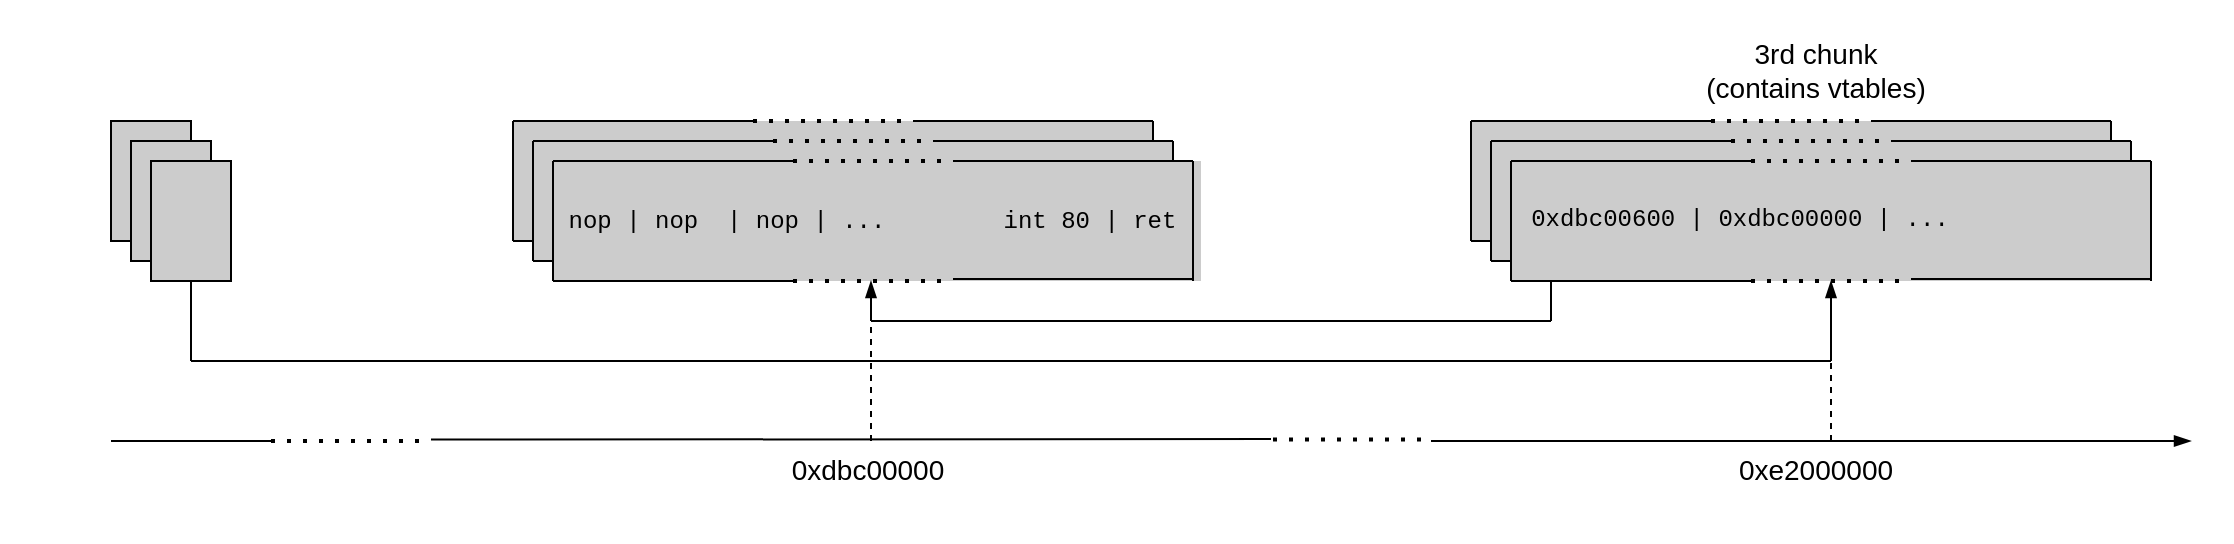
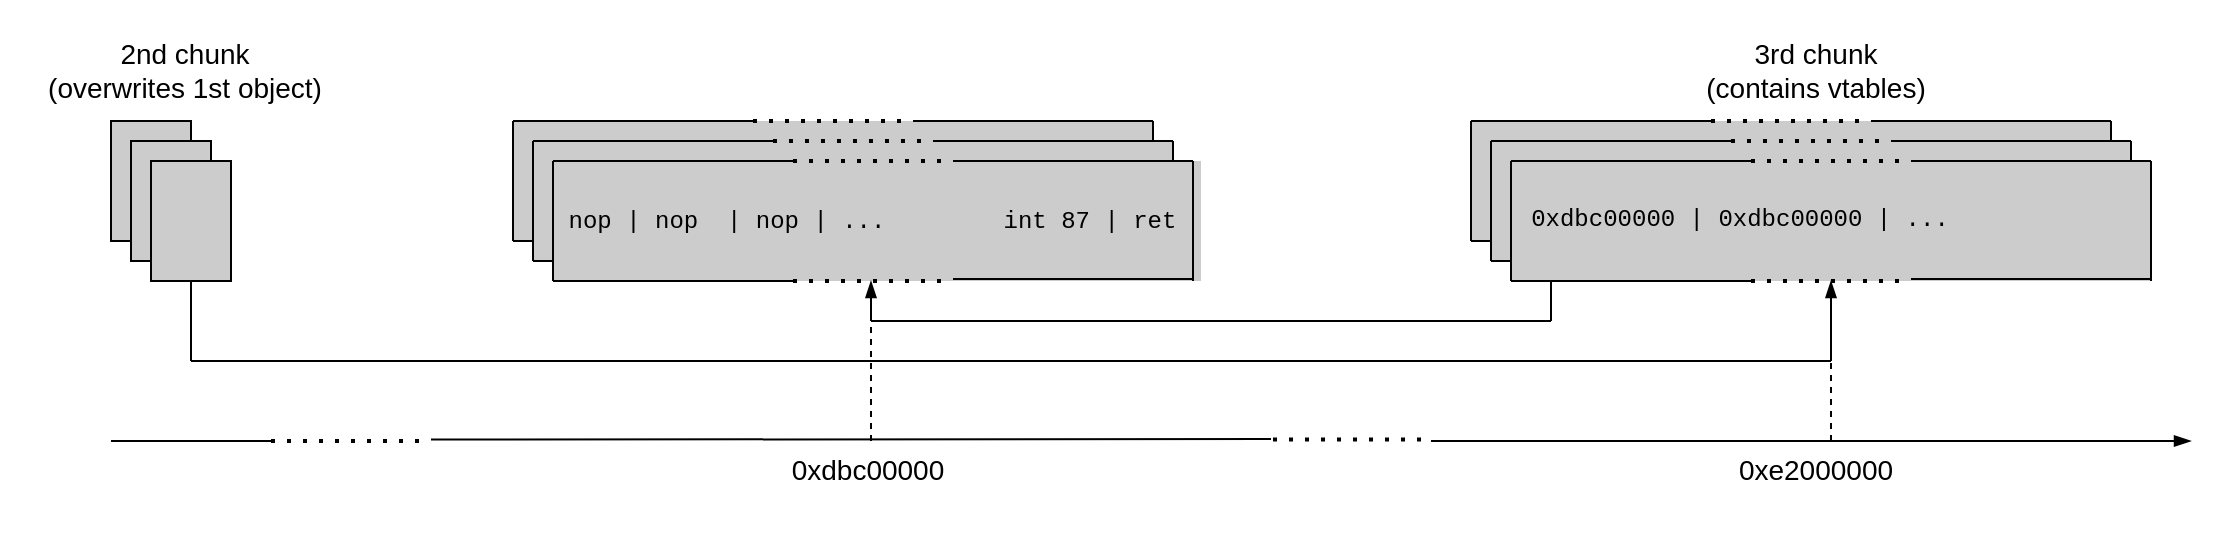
+ <mxCell id="66" value="&lt;font style=&quot;font-size: 14px;&quot;&gt;2nd chunk&lt;br&gt;(overwrites 1st object)&lt;/font&gt;" style="text;html=1;strokeColor=none;fillColor=none;align=center;verticalAlign=middle;whiteSpace=wrap;rounded=0;" vertex="1" parent="1"><mxGeometry x="20" y="20" width="145" height="30" as="geometry" /></mxCell>
- <mxCell id="35" value="&lt;font face=&quot;Courier New&quot;&gt;int 80 | ret&lt;/font&gt;" style="text;html=1;strokeColor=none;fillColor=none;align=center;verticalAlign=middle;whiteSpace=wrap;rounded=0;" vertex="1" parent="25"><mxGeometry x="214" y="15" width="110" height="30" as="geometry" /></mxCell>
+ <mxCell id="35" value="&lt;font face=&quot;Courier New&quot;&gt;int 87 | ret&lt;/font&gt;" style="text;html=1;strokeColor=none;fillColor=none;align=center;verticalAlign=middle;whiteSpace=wrap;rounded=0;" vertex="1" parent="25"><mxGeometry x="214" y="15" width="110" height="30" as="geometry" /></mxCell>
- <mxCell id="64" value="0xdbc00600 |&amp;nbsp;0xdbc00000 | ..." style="text;html=1;strokeColor=none;fillColor=none;align=center;verticalAlign=middle;whiteSpace=wrap;rounded=0;fontFamily=Courier New;" vertex="1" parent="55"><mxGeometry y="15" width="230" height="30" as="geometry" /></mxCell>
+ <mxCell id="64" value="0xdbc00000 |&amp;nbsp;0xdbc00000 | ..." style="text;html=1;strokeColor=none;fillColor=none;align=center;verticalAlign=middle;whiteSpace=wrap;rounded=0;fontFamily=Courier New;" vertex="1" parent="55"><mxGeometry y="15" width="230" height="30" as="geometry" /></mxCell>
